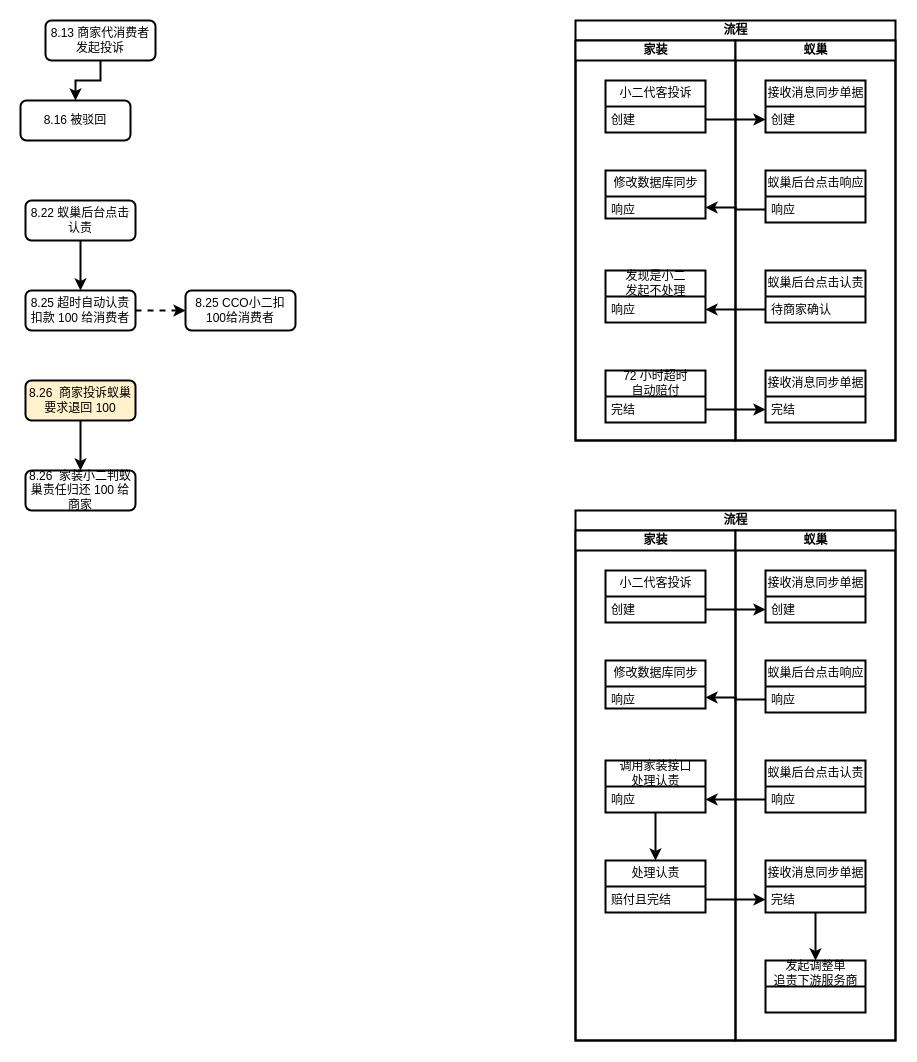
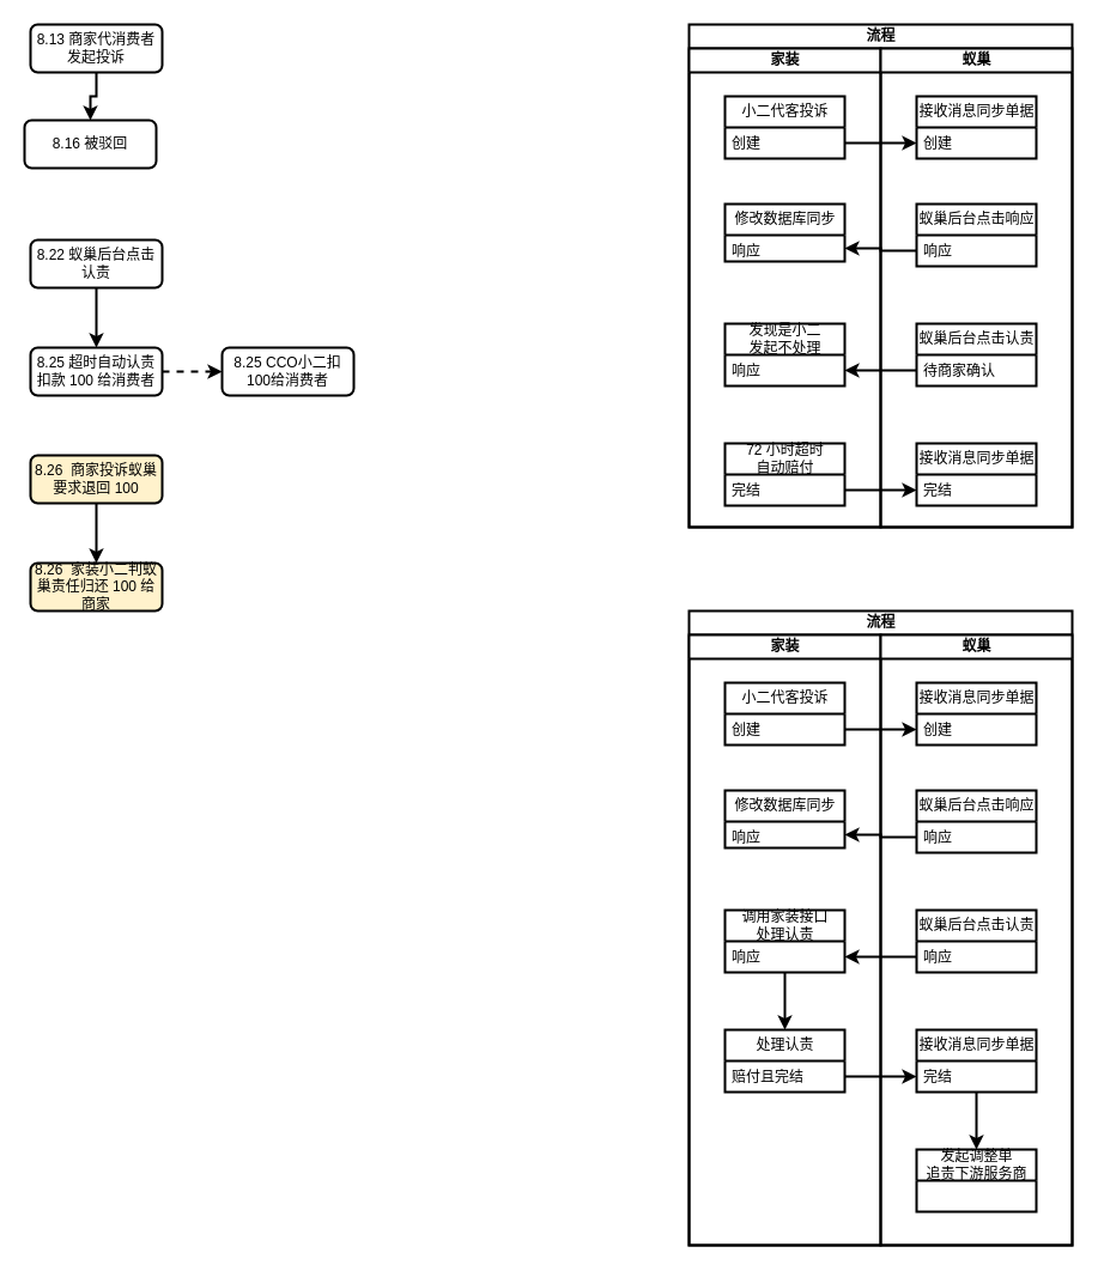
- <mxCell id="3" value="8.13 商家代消费者发起投诉" style="rounded=1;whiteSpace=wrap;html=1;strokeWidth=2;" parent="1" vertex="1"><mxGeometry x="45" y="20" width="110" height="40" as="geometry" /></mxCell>
+ <mxCell id="3" value="8.13 商家代消费者发起投诉" style="rounded=1;whiteSpace=wrap;html=1;strokeWidth=2;" parent="1" vertex="1"><mxGeometry x="25" y="20" width="110" height="40" as="geometry" /></mxCell>
- <mxCell id="12" value="8.26&amp;nbsp; 家装小二判蚁巢责任归还 100 给商家" style="rounded=1;whiteSpace=wrap;html=1;strokeWidth=2;" parent="1" vertex="1"><mxGeometry x="25" y="470" width="110" height="40" as="geometry" /></mxCell>
+ <mxCell id="12" value="8.26&amp;nbsp; 家装小二判蚁巢责任归还 100 给商家" style="rounded=1;whiteSpace=wrap;html=1;strokeWidth=2;fillColor=#fff2cc;" parent="1" vertex="1"><mxGeometry x="25" y="470" width="110" height="40" as="geometry" /></mxCell>
